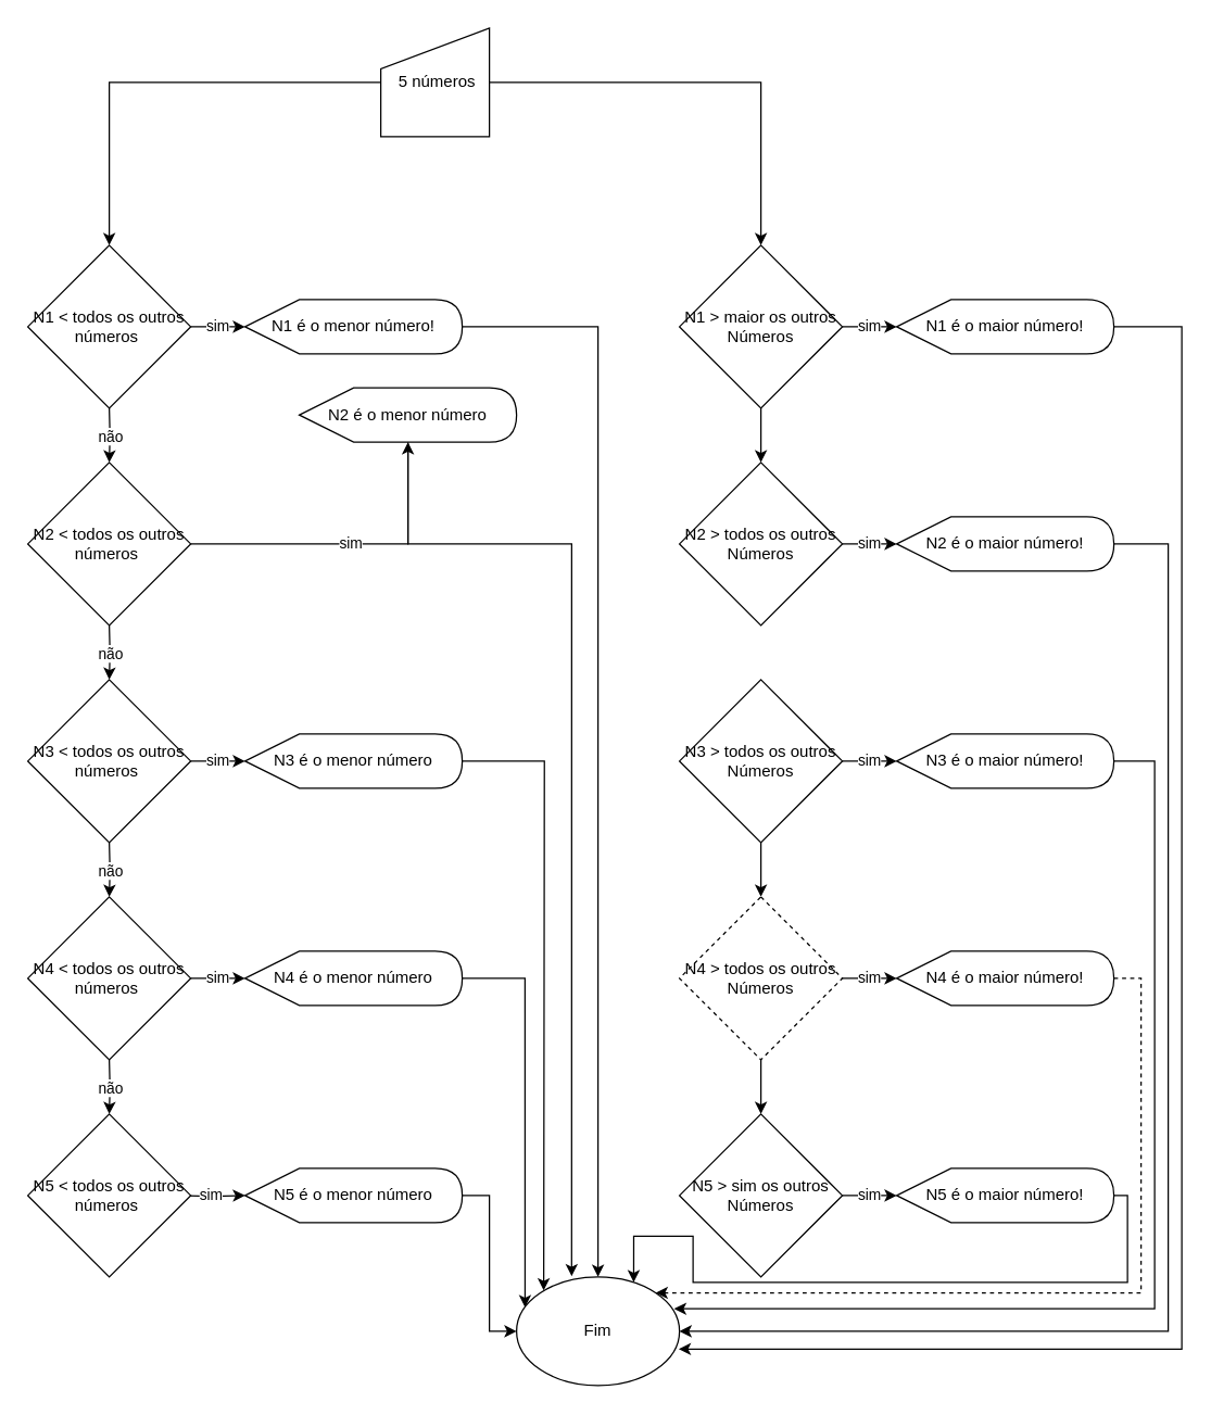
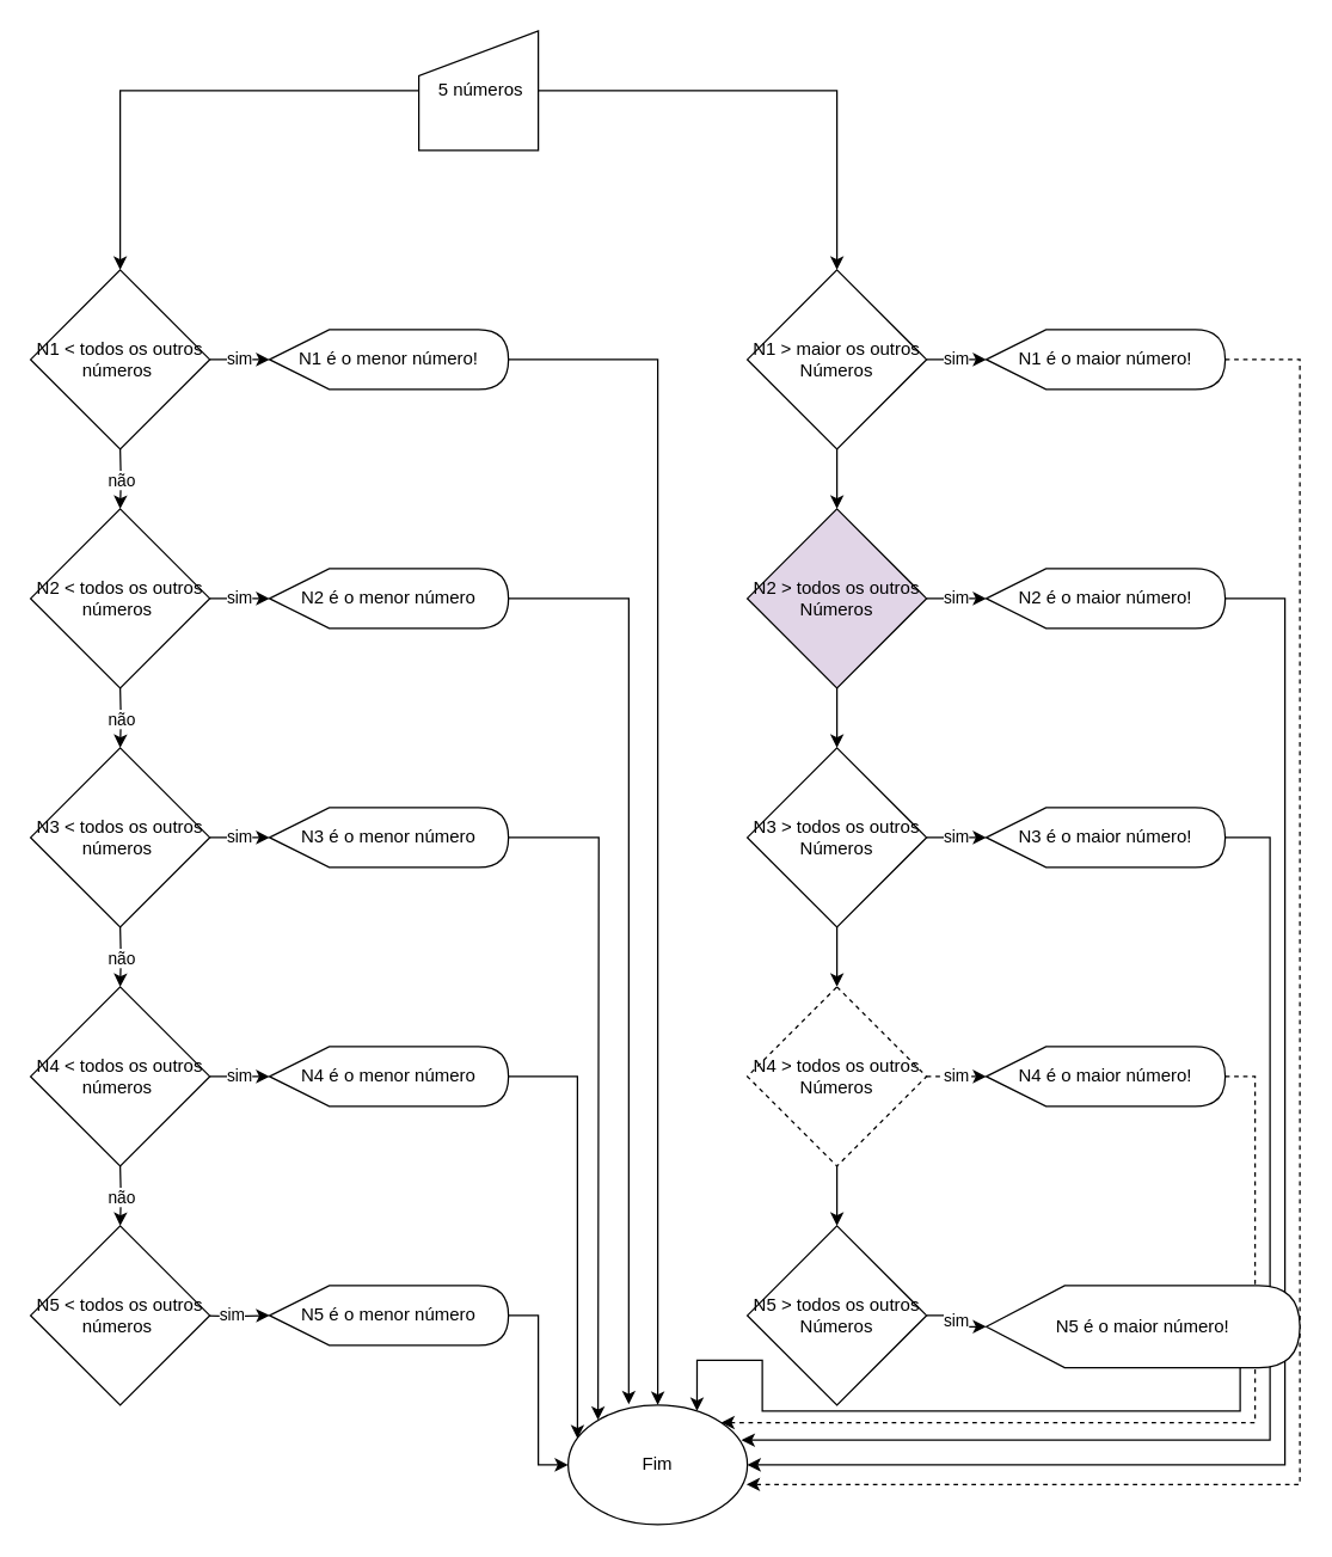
- <mxCell id="19" value="N2 é o menor número" style="shape=display;whiteSpace=wrap;html=1;" vertex="1" parent="1"><mxGeometry x="220" y="285" width="160" height="40" as="geometry" /></mxCell>
+ <mxCell id="19" value="N2 é o menor número" style="shape=display;whiteSpace=wrap;html=1;" vertex="1" parent="1"><mxGeometry y="380" width="160" height="40" as="geometry" x="180" /></mxCell>
- <mxCell id="36" value="N2 &amp;gt; todos os outros Números" style="rhombus;whiteSpace=wrap;html=1;" vertex="1" parent="1"><mxGeometry x="500" y="340" width="120" height="120" as="geometry" /></mxCell>
+ <mxCell id="36" value="N2 &amp;gt; todos os outros Números" style="rhombus;whiteSpace=wrap;html=1;fillColor=#e1d5e7;" vertex="1" parent="1"><mxGeometry x="500" y="340" width="120" height="120" as="geometry" /></mxCell>
+ <mxCell id="35" value="" style="edgeStyle=orthogonalEdgeStyle;rounded=0;orthogonalLoop=1;jettySize=auto;html=1;" edge="1" parent="1" source="36" target="41"><mxGeometry relative="1" as="geometry" /></mxCell>
- <mxCell id="8" style="edgeStyle=orthogonalEdgeStyle;rounded=0;orthogonalLoop=1;jettySize=auto;html=1;entryX=0.995;entryY=0.664;entryDx=0;entryDy=0;entryPerimeter=0;" edge="1" parent="1" source="9" target="53"><mxGeometry relative="1" as="geometry"><Array as="points"><mxPoint x="870" y="240" /><mxPoint x="870" y="993" /></Array></mxGeometry></mxCell>
+ <mxCell id="8" style="edgeStyle=orthogonalEdgeStyle;rounded=0;orthogonalLoop=1;jettySize=auto;html=1;entryX=0.995;entryY=0.664;entryDx=0;entryDy=0;entryPerimeter=0;dashed=1;" edge="1" parent="1" source="9" target="53"><mxGeometry relative="1" as="geometry"><Array as="points"><mxPoint x="870" y="240" /><mxPoint x="870" y="993" /></Array></mxGeometry></mxCell>
- <mxCell id="44" value="sim" style="edgeStyle=orthogonalEdgeStyle;rounded=0;orthogonalLoop=1;jettySize=auto;html=1;" edge="1" parent="1" source="46" target="48"><mxGeometry relative="1" as="geometry" /></mxCell>
+ <mxCell id="44" value="sim" style="edgeStyle=orthogonalEdgeStyle;rounded=0;orthogonalLoop=1;jettySize=auto;html=1;dashed=1;" edge="1" parent="1" source="46" target="48"><mxGeometry relative="1" as="geometry" /></mxCell>
- <mxCell id="50" value="N5 &amp;gt; sim os outros Números" style="rhombus;whiteSpace=wrap;html=1;" vertex="1" parent="1"><mxGeometry x="500" y="820" width="120" height="120" as="geometry" /></mxCell>
+ <mxCell id="50" value="N5 &amp;gt; todos os outros Números" style="rhombus;whiteSpace=wrap;html=1;" vertex="1" parent="1"><mxGeometry x="500" y="820" width="120" height="120" as="geometry" /></mxCell>
- <mxCell id="52" value="N5 é o maior número!" style="shape=display;whiteSpace=wrap;html=1;" vertex="1" parent="1"><mxGeometry x="660" y="860" width="160" height="40" as="geometry" /></mxCell>
+ <mxCell id="52" value="N5 é o maior número!" style="shape=display;whiteSpace=wrap;html=1;" vertex="1" parent="1"><mxGeometry x="660" y="860" width="210" height="55" as="geometry" /></mxCell>
